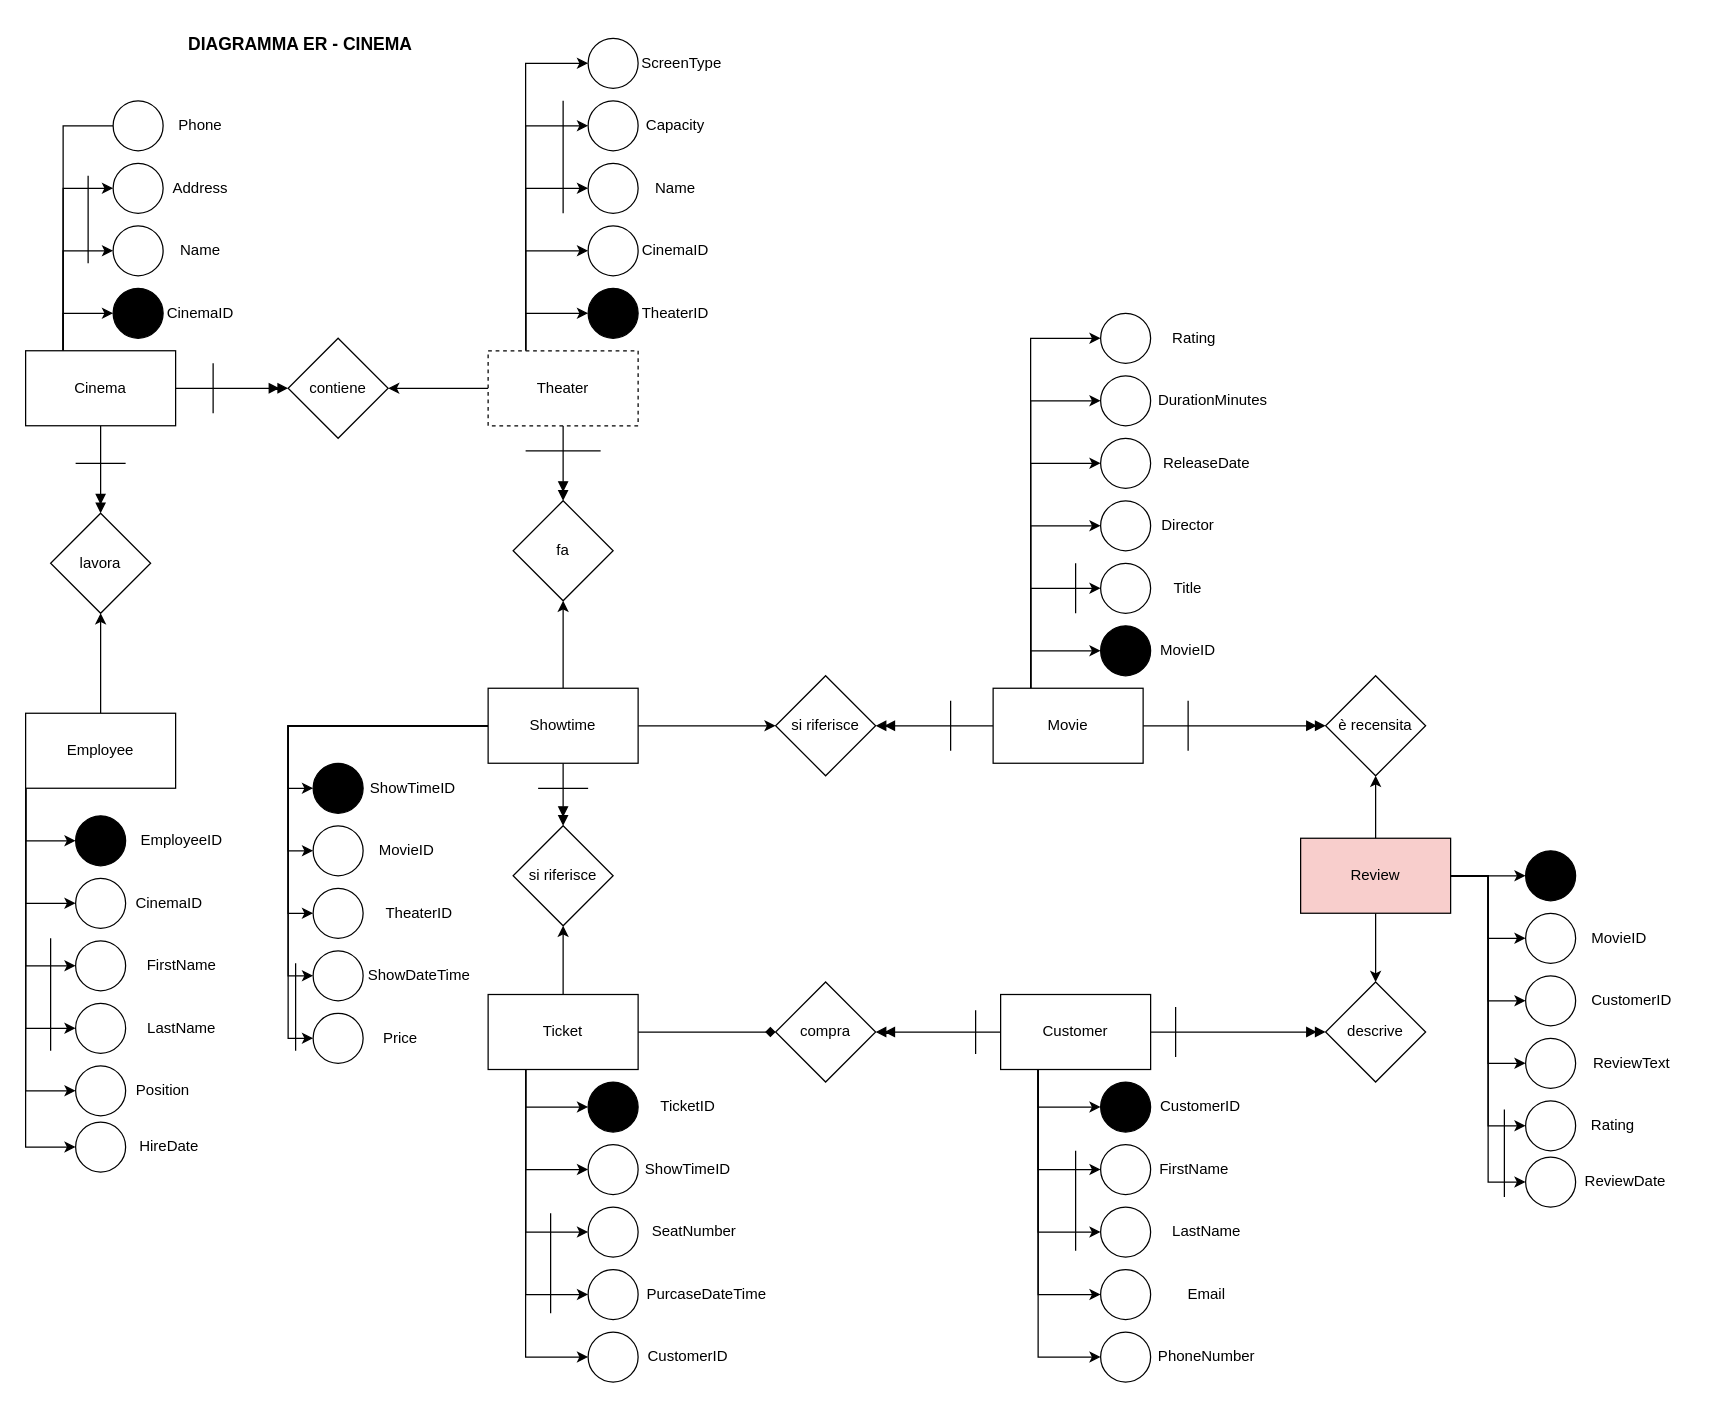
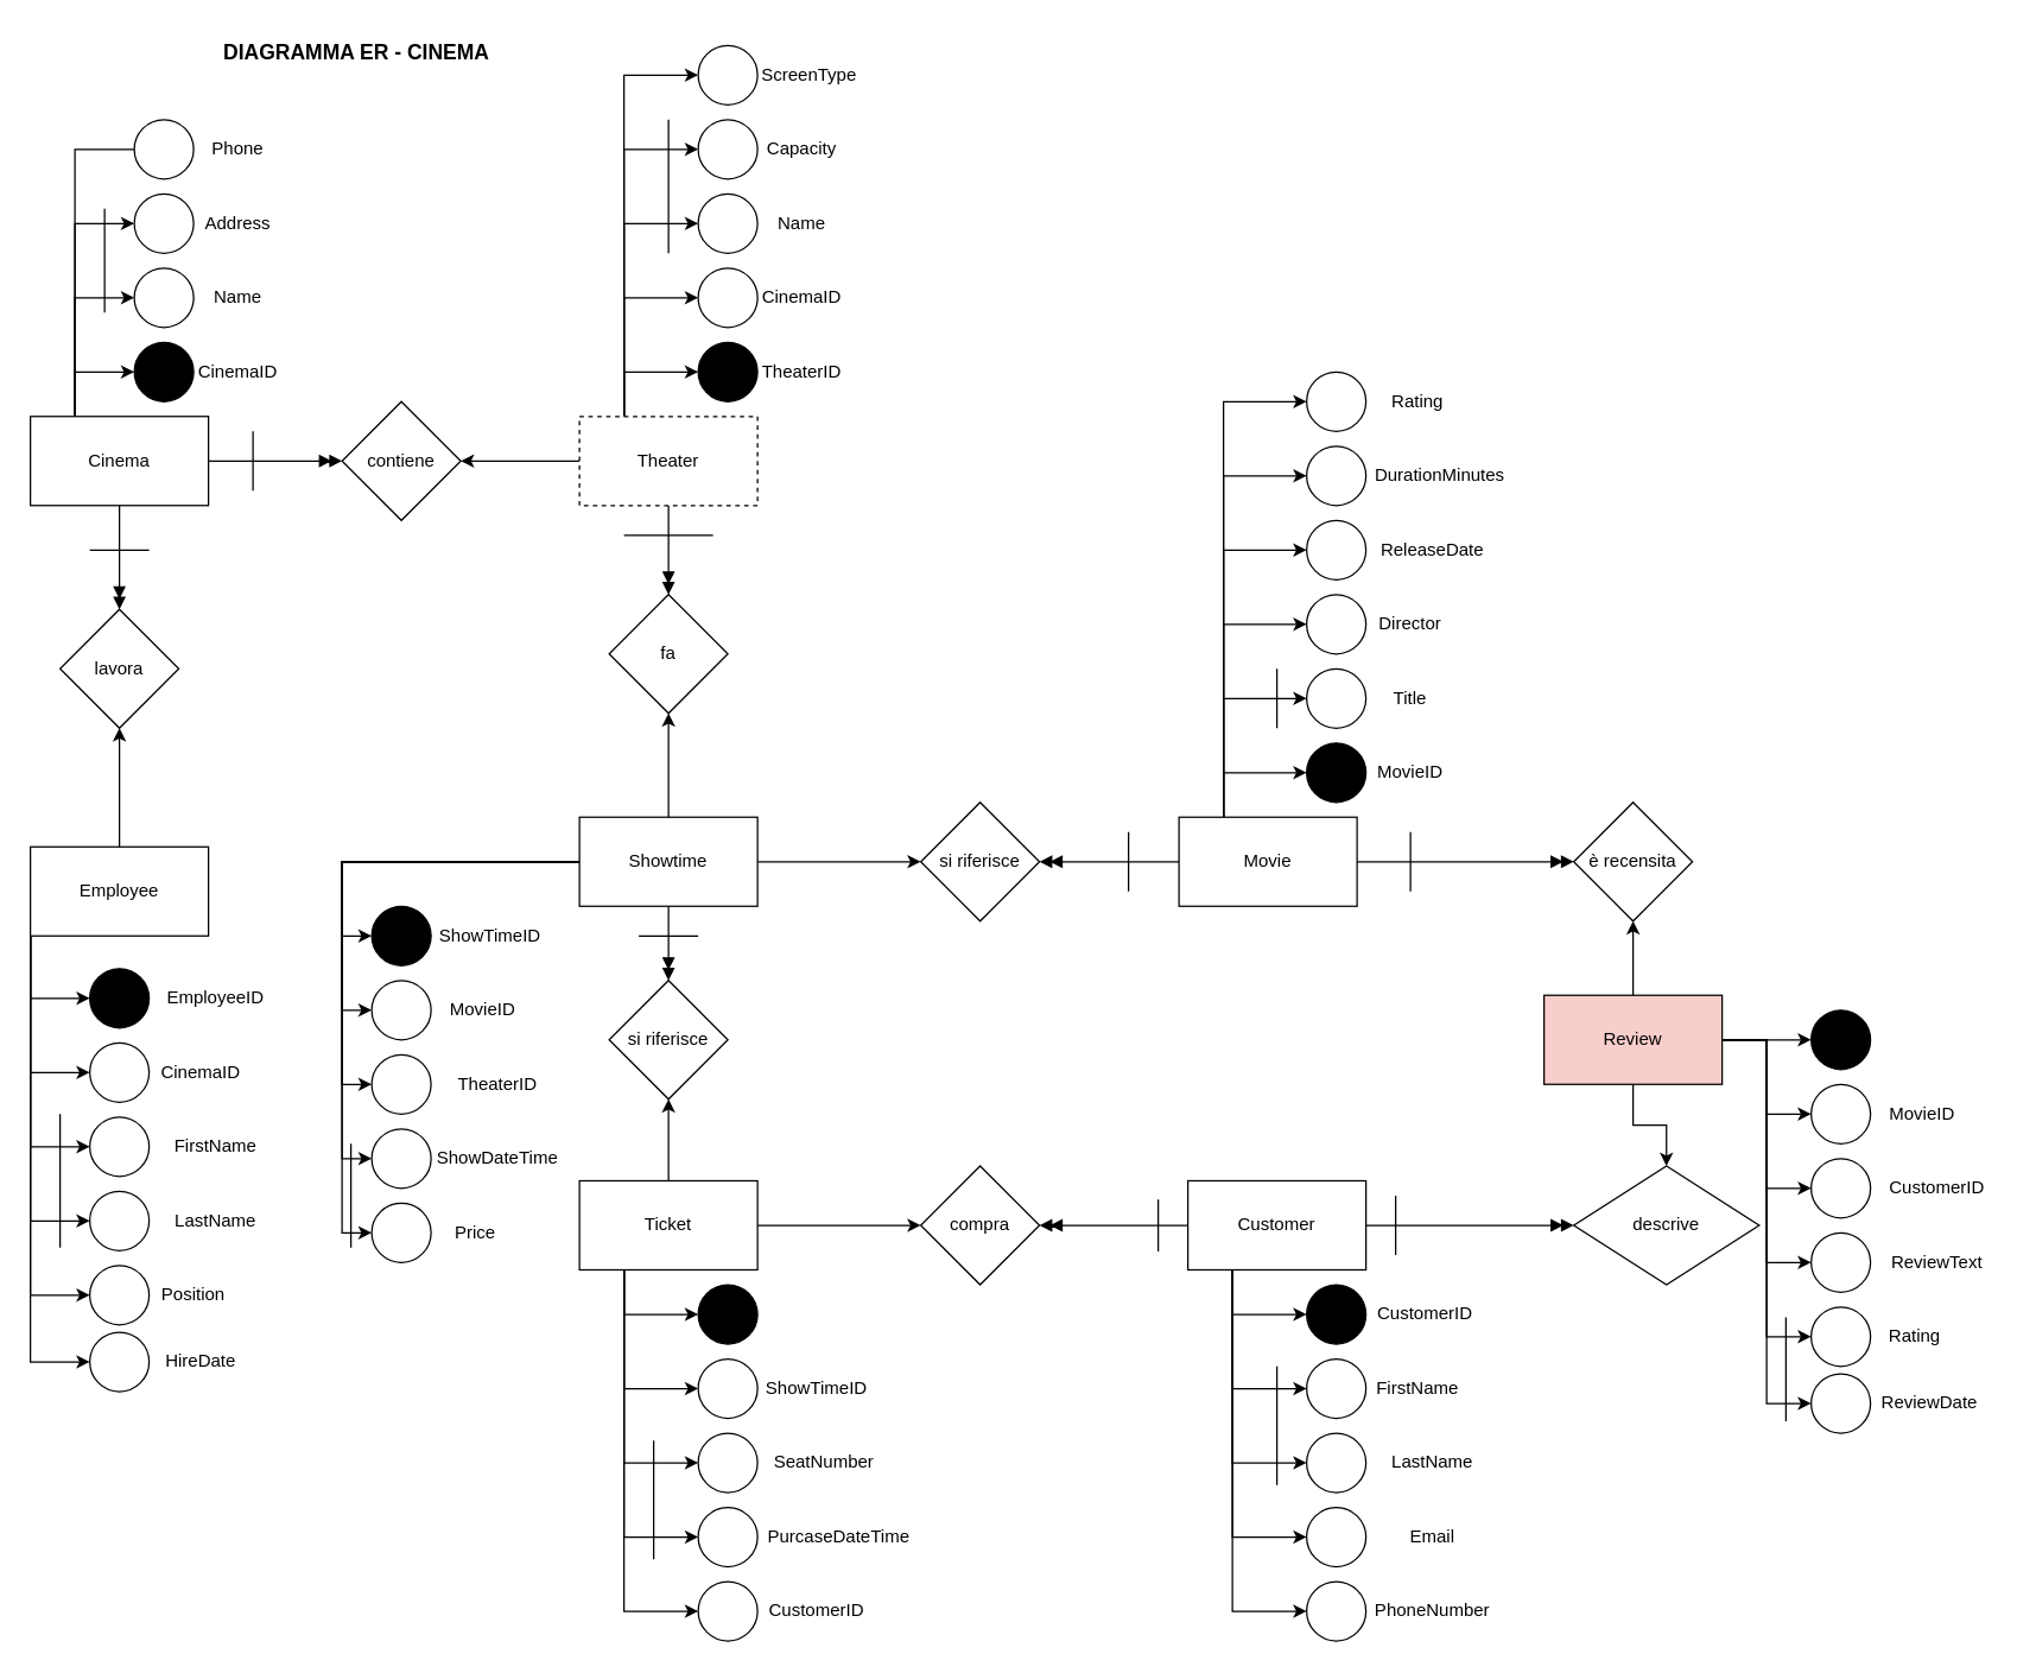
- <mxCell id="52" style="edgeStyle=orthogonalEdgeStyle;rounded=0;orthogonalLoop=1;jettySize=auto;html=1;exitX=1;exitY=0.5;exitDx=0;exitDy=0;entryX=0;entryY=0.5;entryDx=0;entryDy=0;endArrow=diamond;endFill=1;" edge="1" parent="1" source="58" target="74"><mxGeometry relative="1" as="geometry" /></mxCell>
+ <mxCell id="52" style="edgeStyle=orthogonalEdgeStyle;rounded=0;orthogonalLoop=1;jettySize=auto;html=1;exitX=1;exitY=0.5;exitDx=0;exitDy=0;entryX=0;entryY=0.5;entryDx=0;entryDy=0;endArrow=classic;endFill=1;" edge="1" parent="1" source="58" target="74"><mxGeometry relative="1" as="geometry" /></mxCell>
- <mxCell id="78" value="descrive" style="rhombus;whiteSpace=wrap;html=1;" vertex="1" parent="1"><mxGeometry x="1060" y="785" width="80" height="80" as="geometry" /></mxCell>
+ <mxCell id="78" value="descrive" style="rhombus;whiteSpace=wrap;html=1;" vertex="1" parent="1"><mxGeometry x="1060" y="785" width="125" height="80" as="geometry" /></mxCell>
- <mxCell id="133" value="TicketID" style="text;html=1;align=center;verticalAlign=middle;whiteSpace=wrap;rounded=0;" vertex="1" parent="1"><mxGeometry x="510" y="870" width="80" height="30" as="geometry" /></mxCell>
